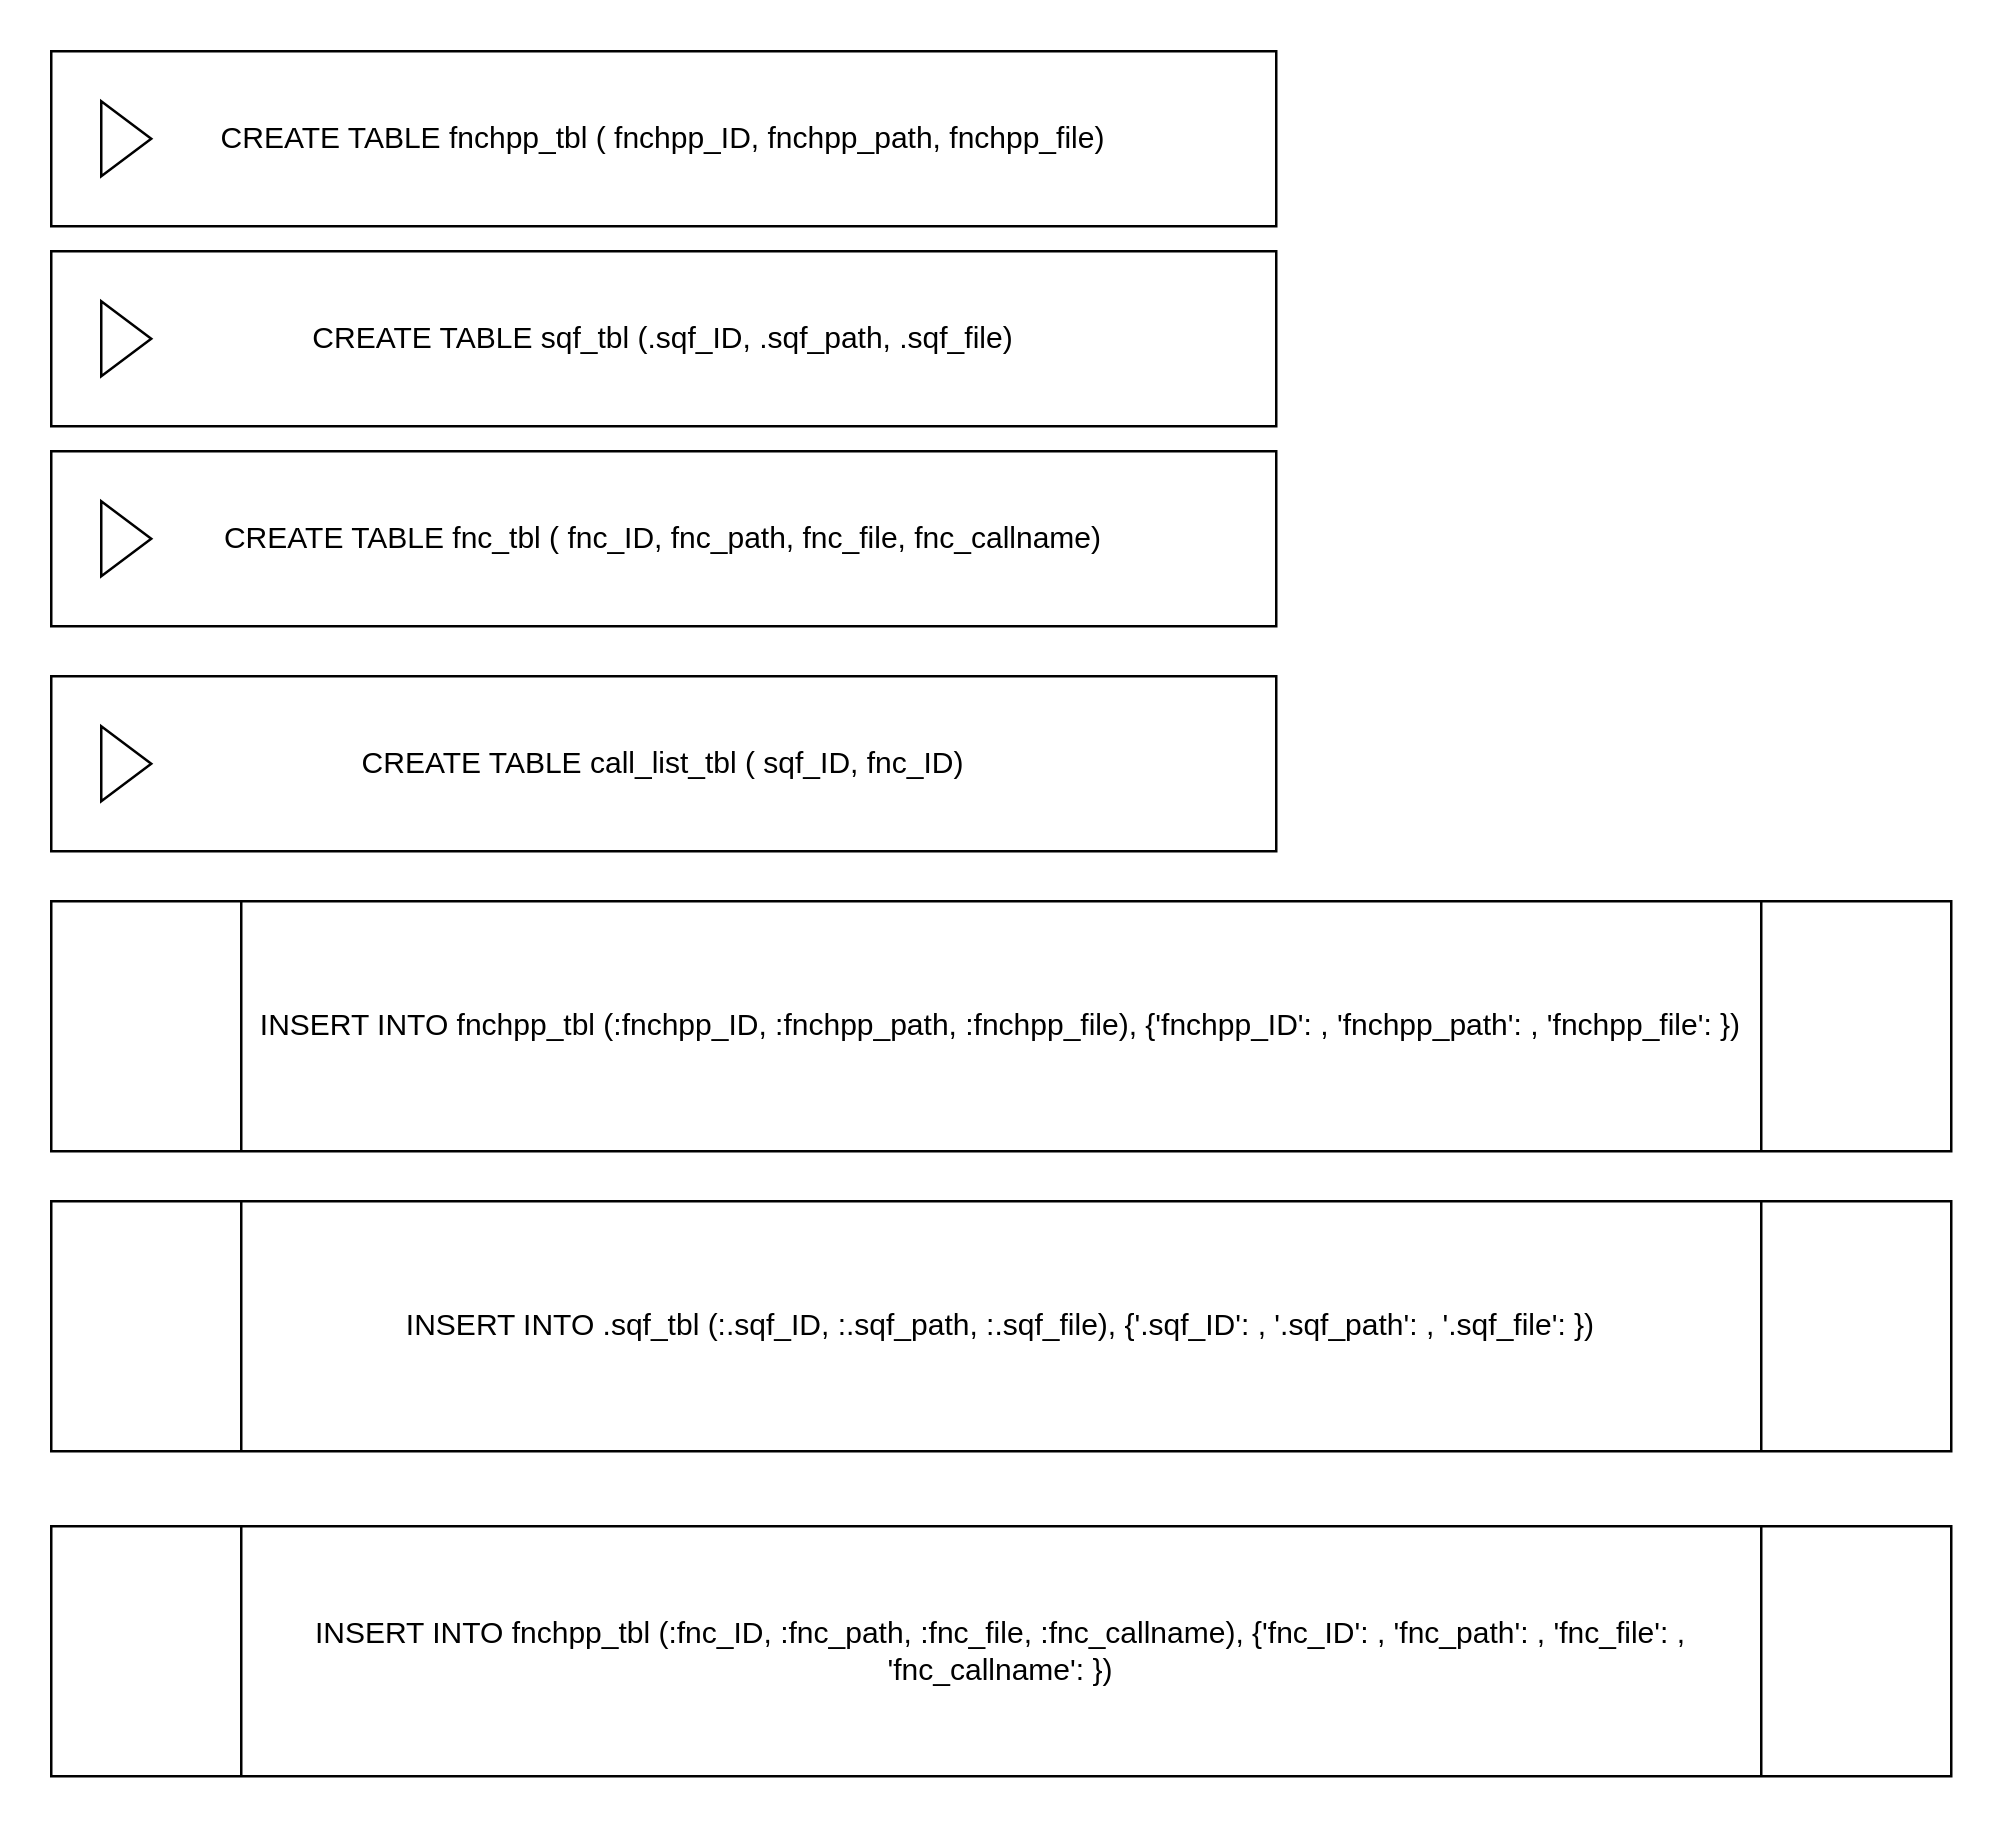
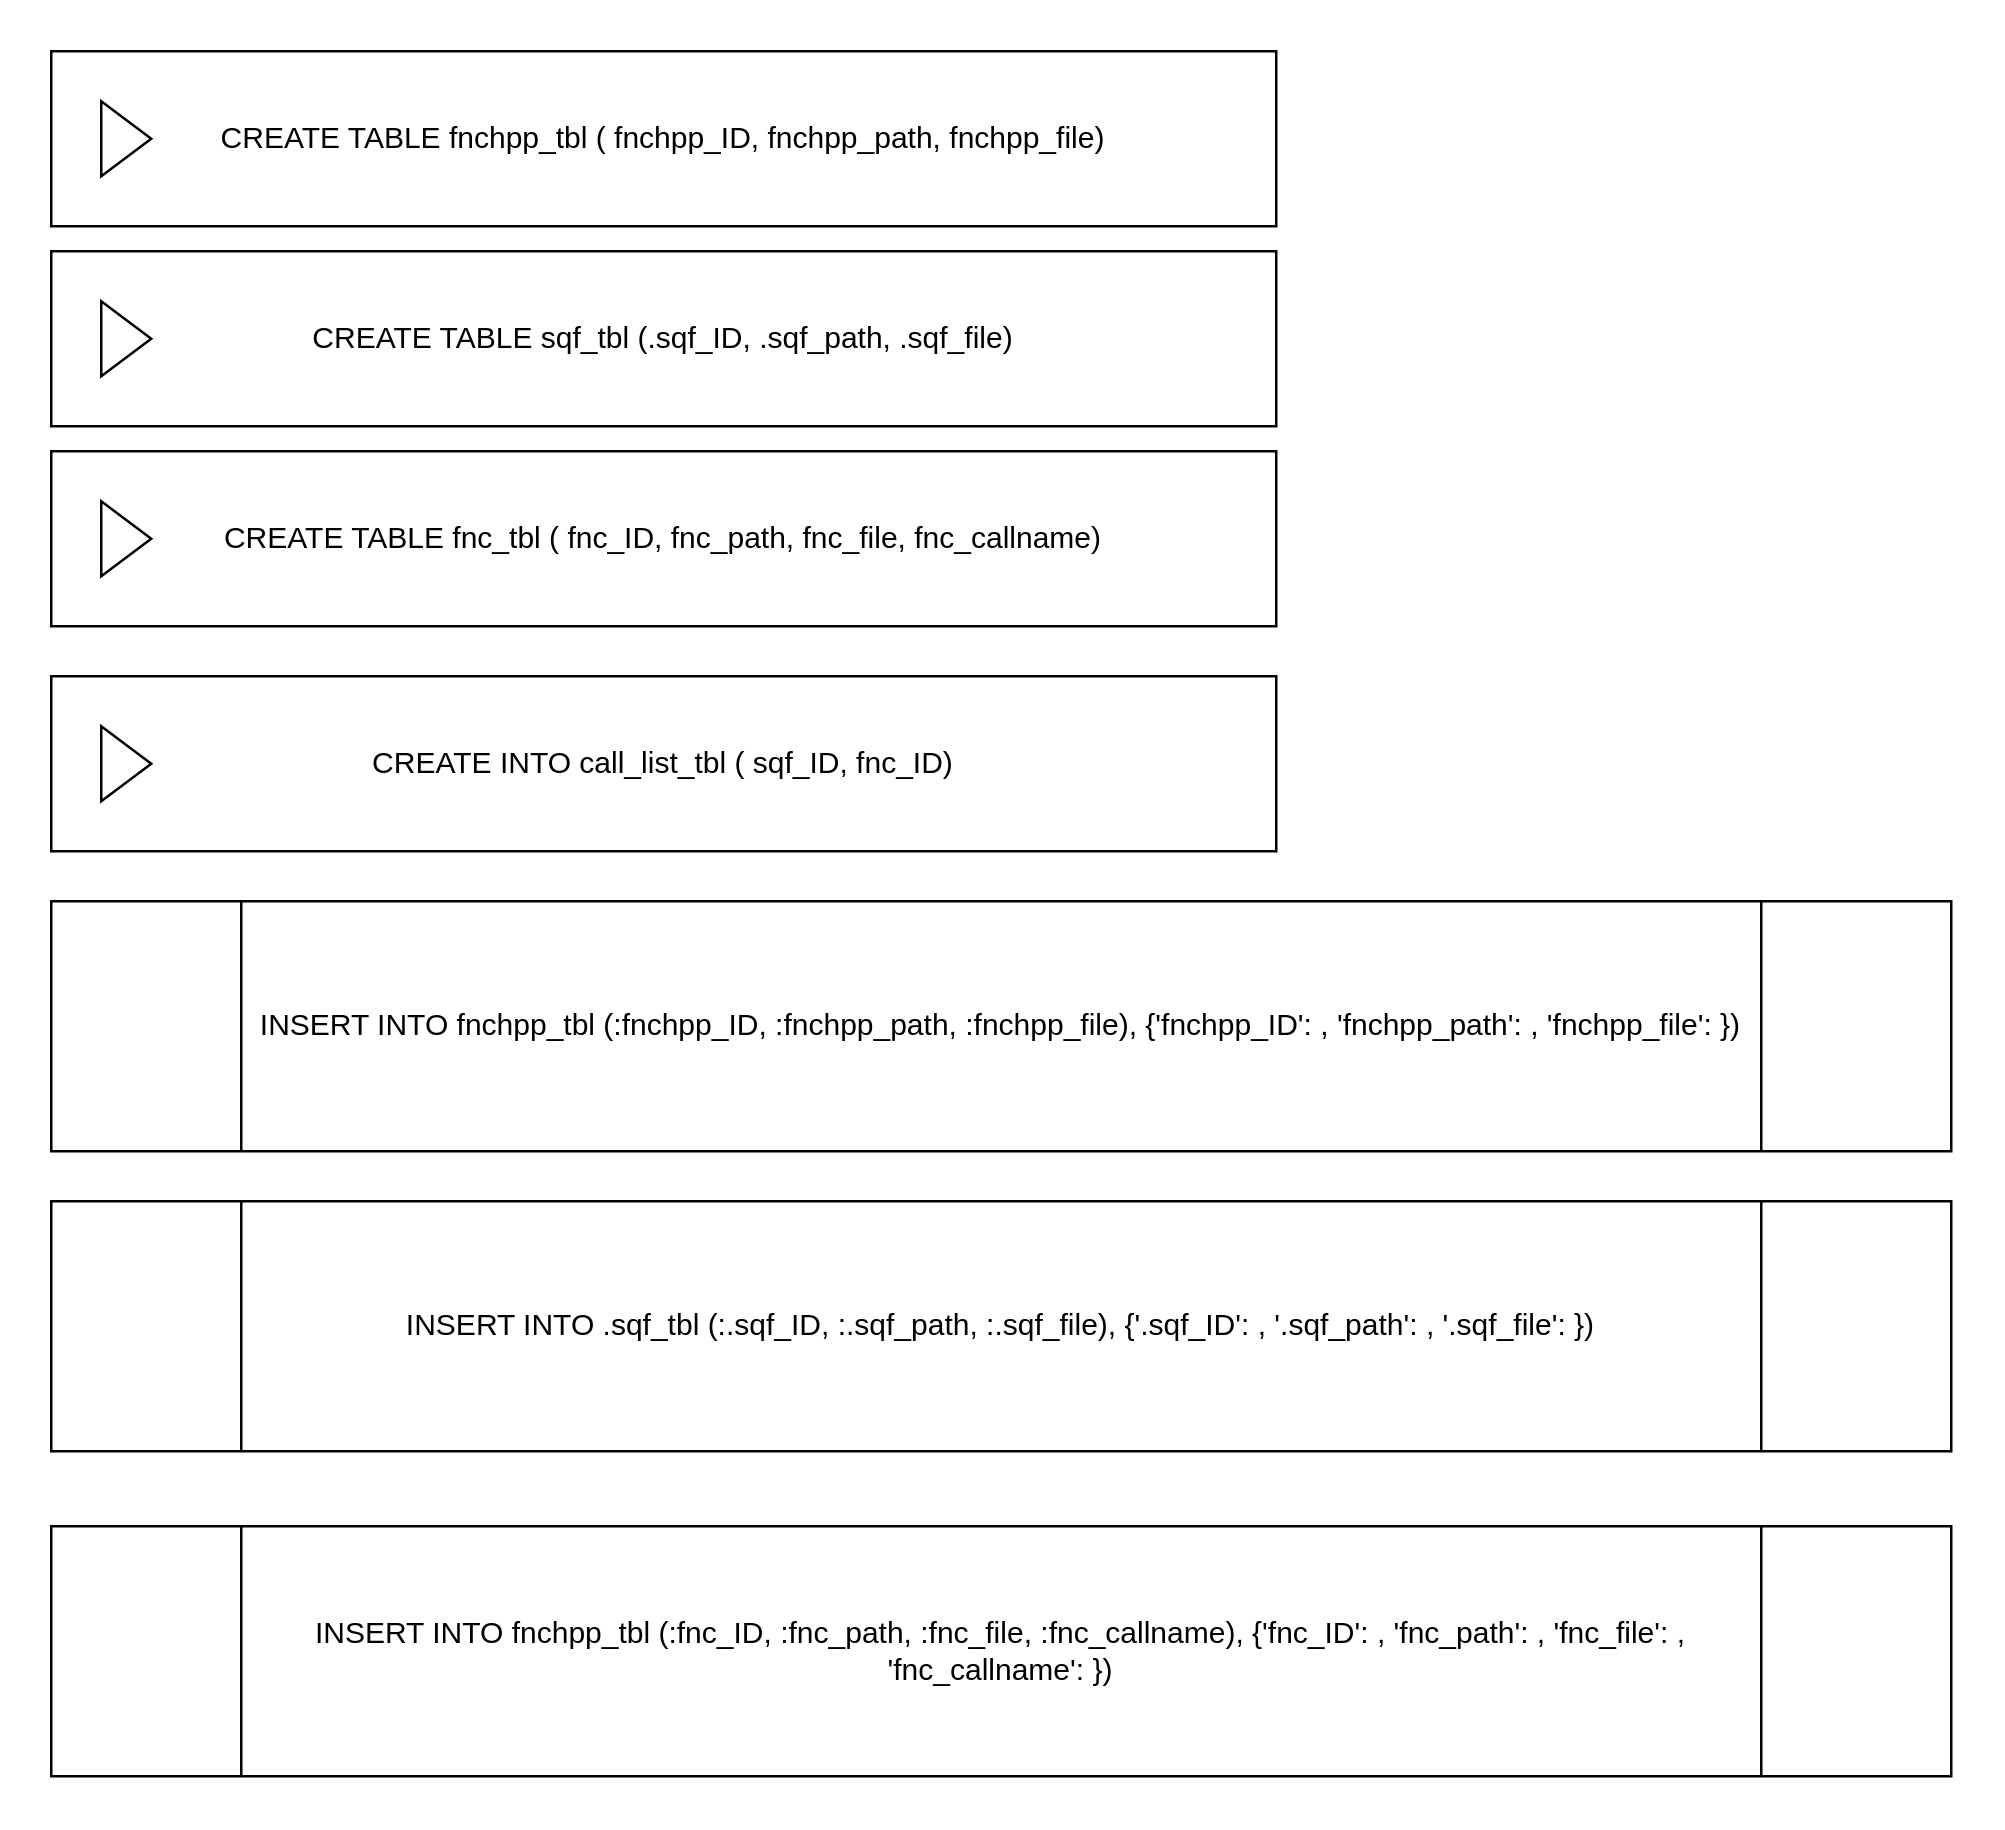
- <mxCell id="10" value="CREATE TABLE call_list_tbl ( sqf_ID, fnc_ID)" style="html=1;whiteSpace=wrap;container=1;recursiveResize=0;collapsible=0;" vertex="1" parent="1"><mxGeometry x="20" y="270" width="490" height="70" as="geometry" /></mxCell>
+ <mxCell id="10" value="CREATE INTO call_list_tbl ( sqf_ID, fnc_ID)" style="html=1;whiteSpace=wrap;container=1;recursiveResize=0;collapsible=0;" vertex="1" parent="1"><mxGeometry x="20" y="270" width="490" height="70" as="geometry" /></mxCell>
